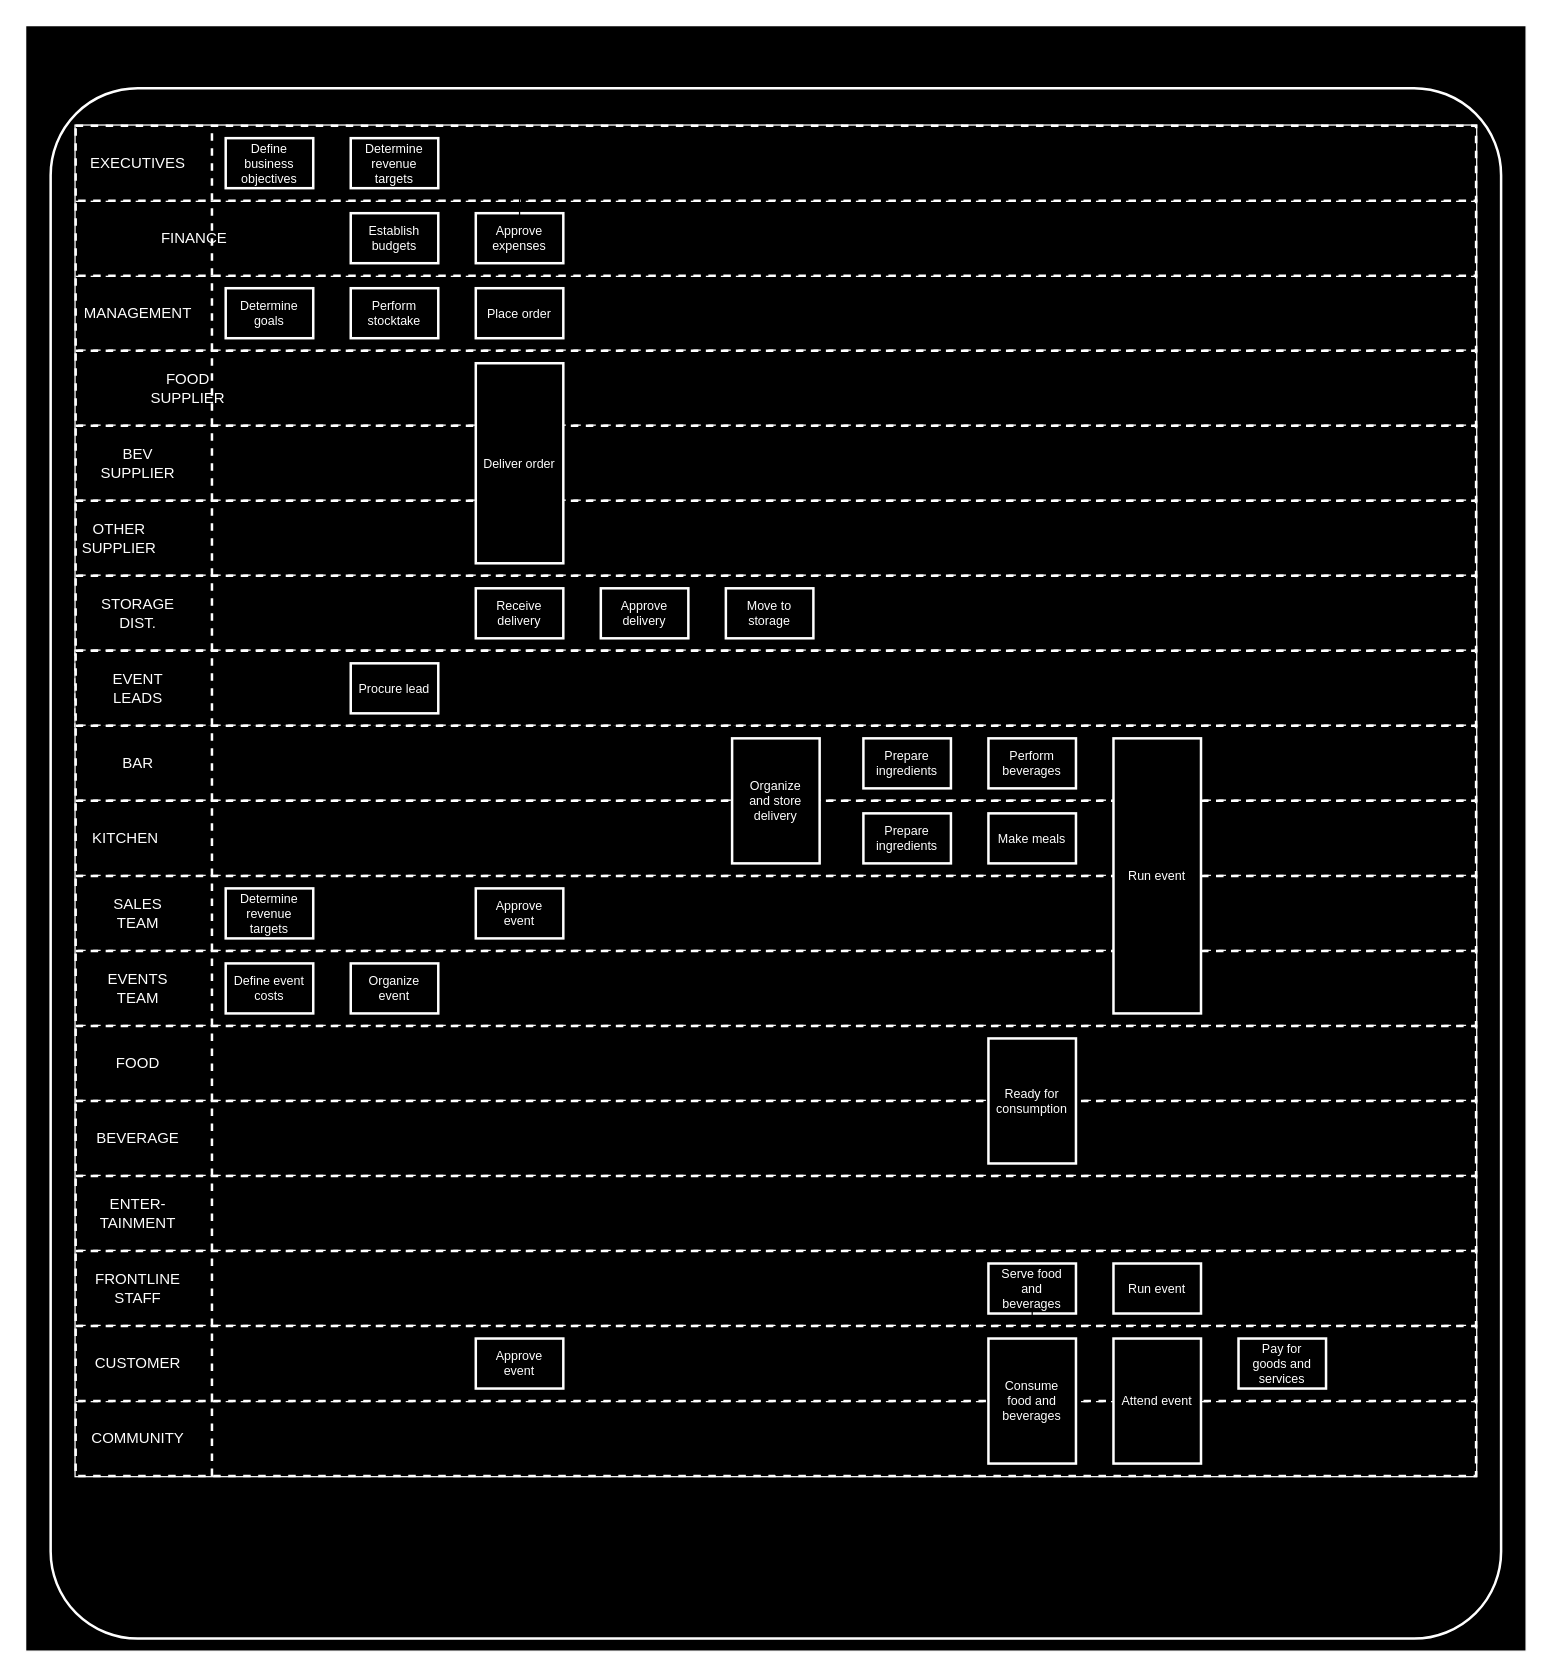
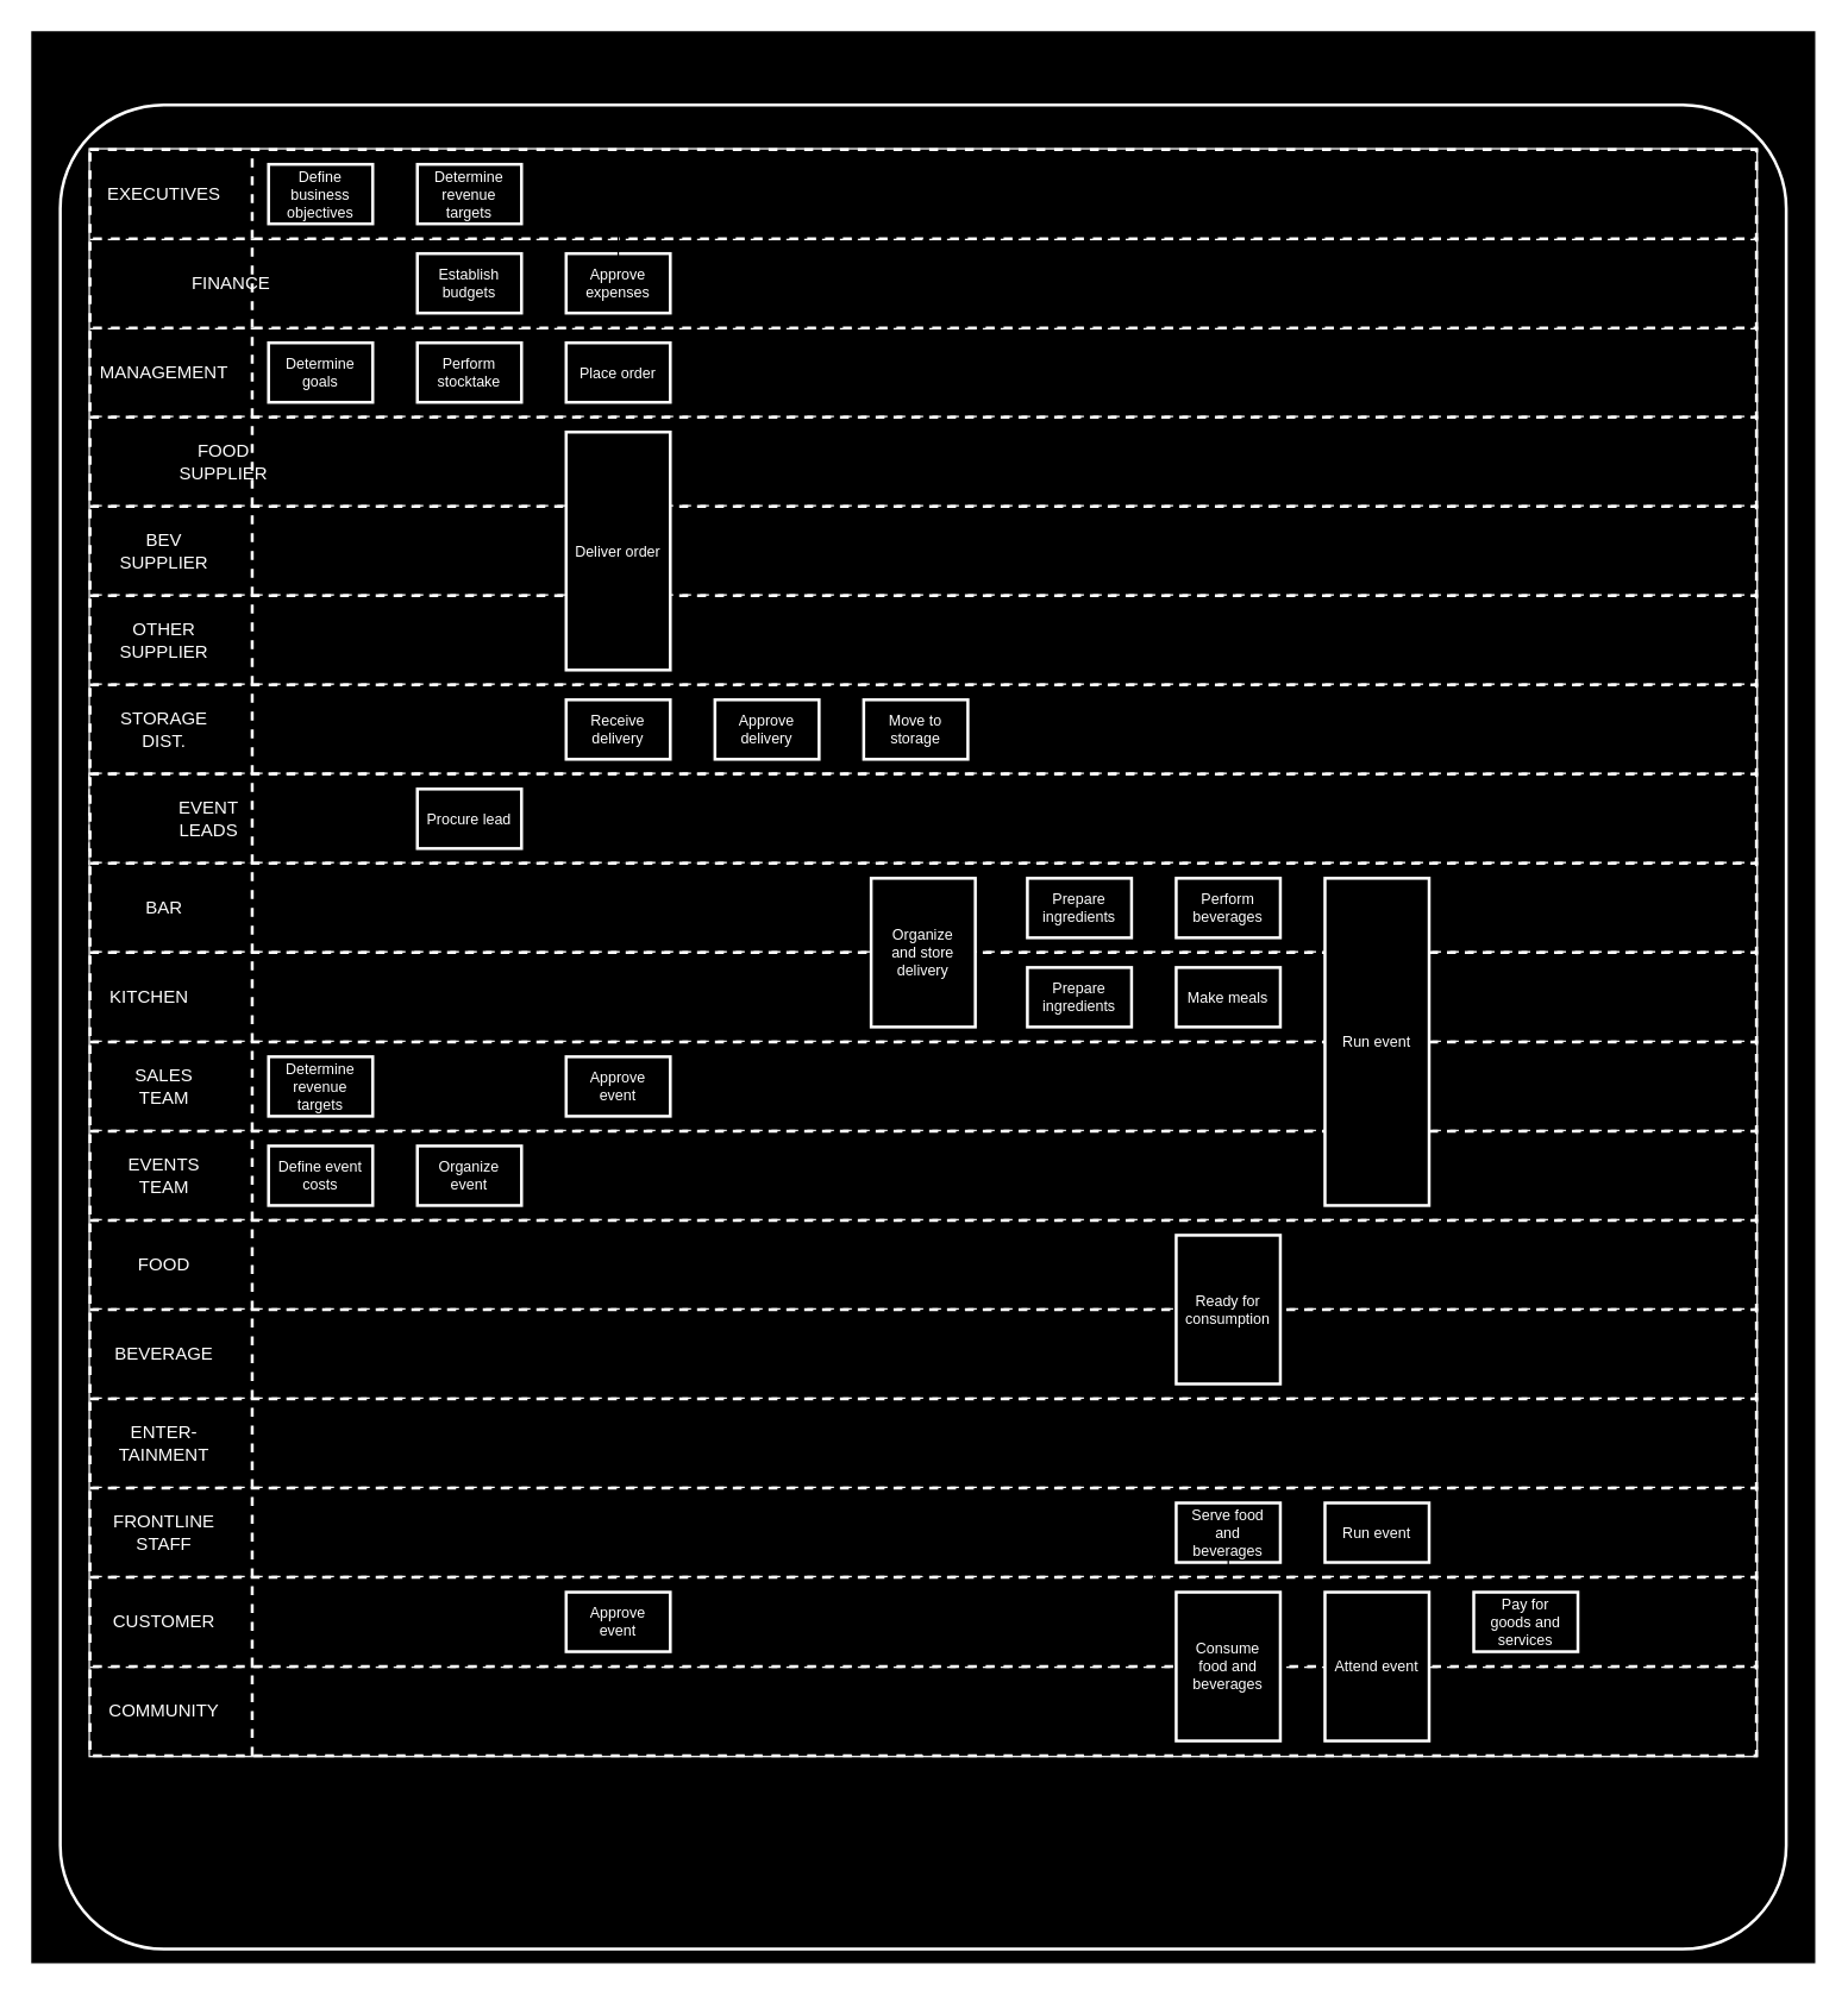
- <mxCell id="15" value="OTHER SUPPLIER" style="text;html=1;align=center;verticalAlign=middle;whiteSpace=wrap;rounded=0;fontColor=#FFFFFF;" vertex="1" parent="1"><mxGeometry x="65" y="415" width="60" height="30" as="geometry" /></mxCell>
+ <mxCell id="15" value="OTHER SUPPLIER" style="text;html=1;align=center;verticalAlign=middle;whiteSpace=wrap;rounded=0;fontColor=#FFFFFF;" vertex="1" parent="1"><mxGeometry x="80" y="415" width="60" height="30" as="geometry" /></mxCell>
- <mxCell id="17" value="EVENT LEADS" style="text;html=1;align=center;verticalAlign=middle;whiteSpace=wrap;rounded=0;fontColor=#FFFFFF;" vertex="1" parent="1"><mxGeometry x="80" y="535" width="60" height="30" as="geometry" /></mxCell>
+ <mxCell id="17" value="EVENT LEADS" style="text;html=1;align=center;verticalAlign=middle;whiteSpace=wrap;rounded=0;fontColor=#FFFFFF;" vertex="1" parent="1"><mxGeometry x="110" y="535" width="60" height="30" as="geometry" /></mxCell>
